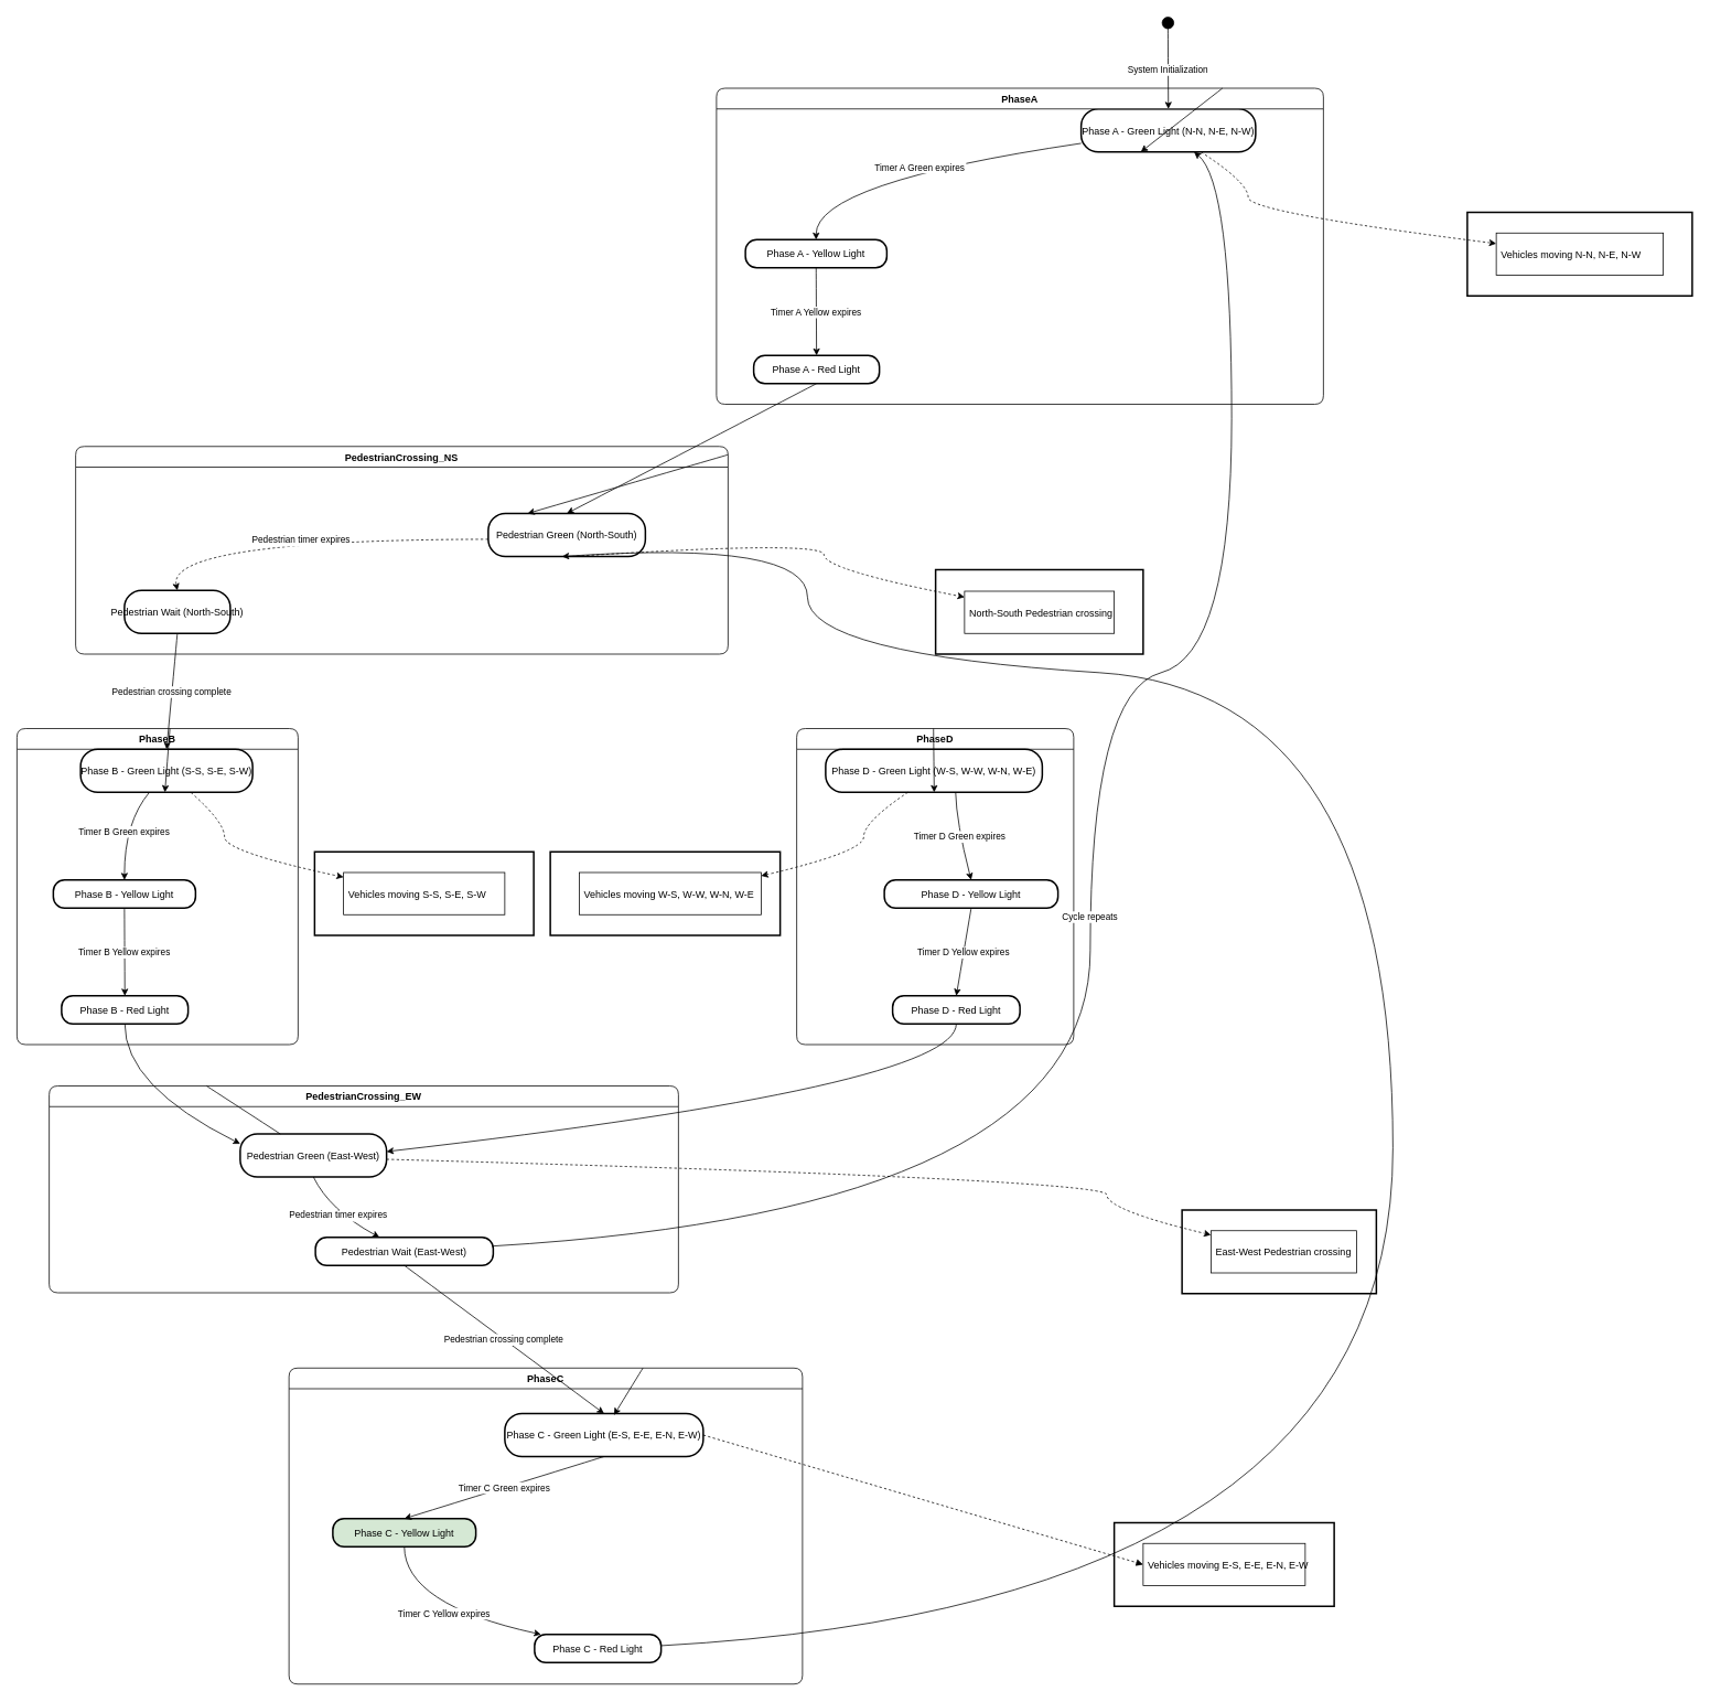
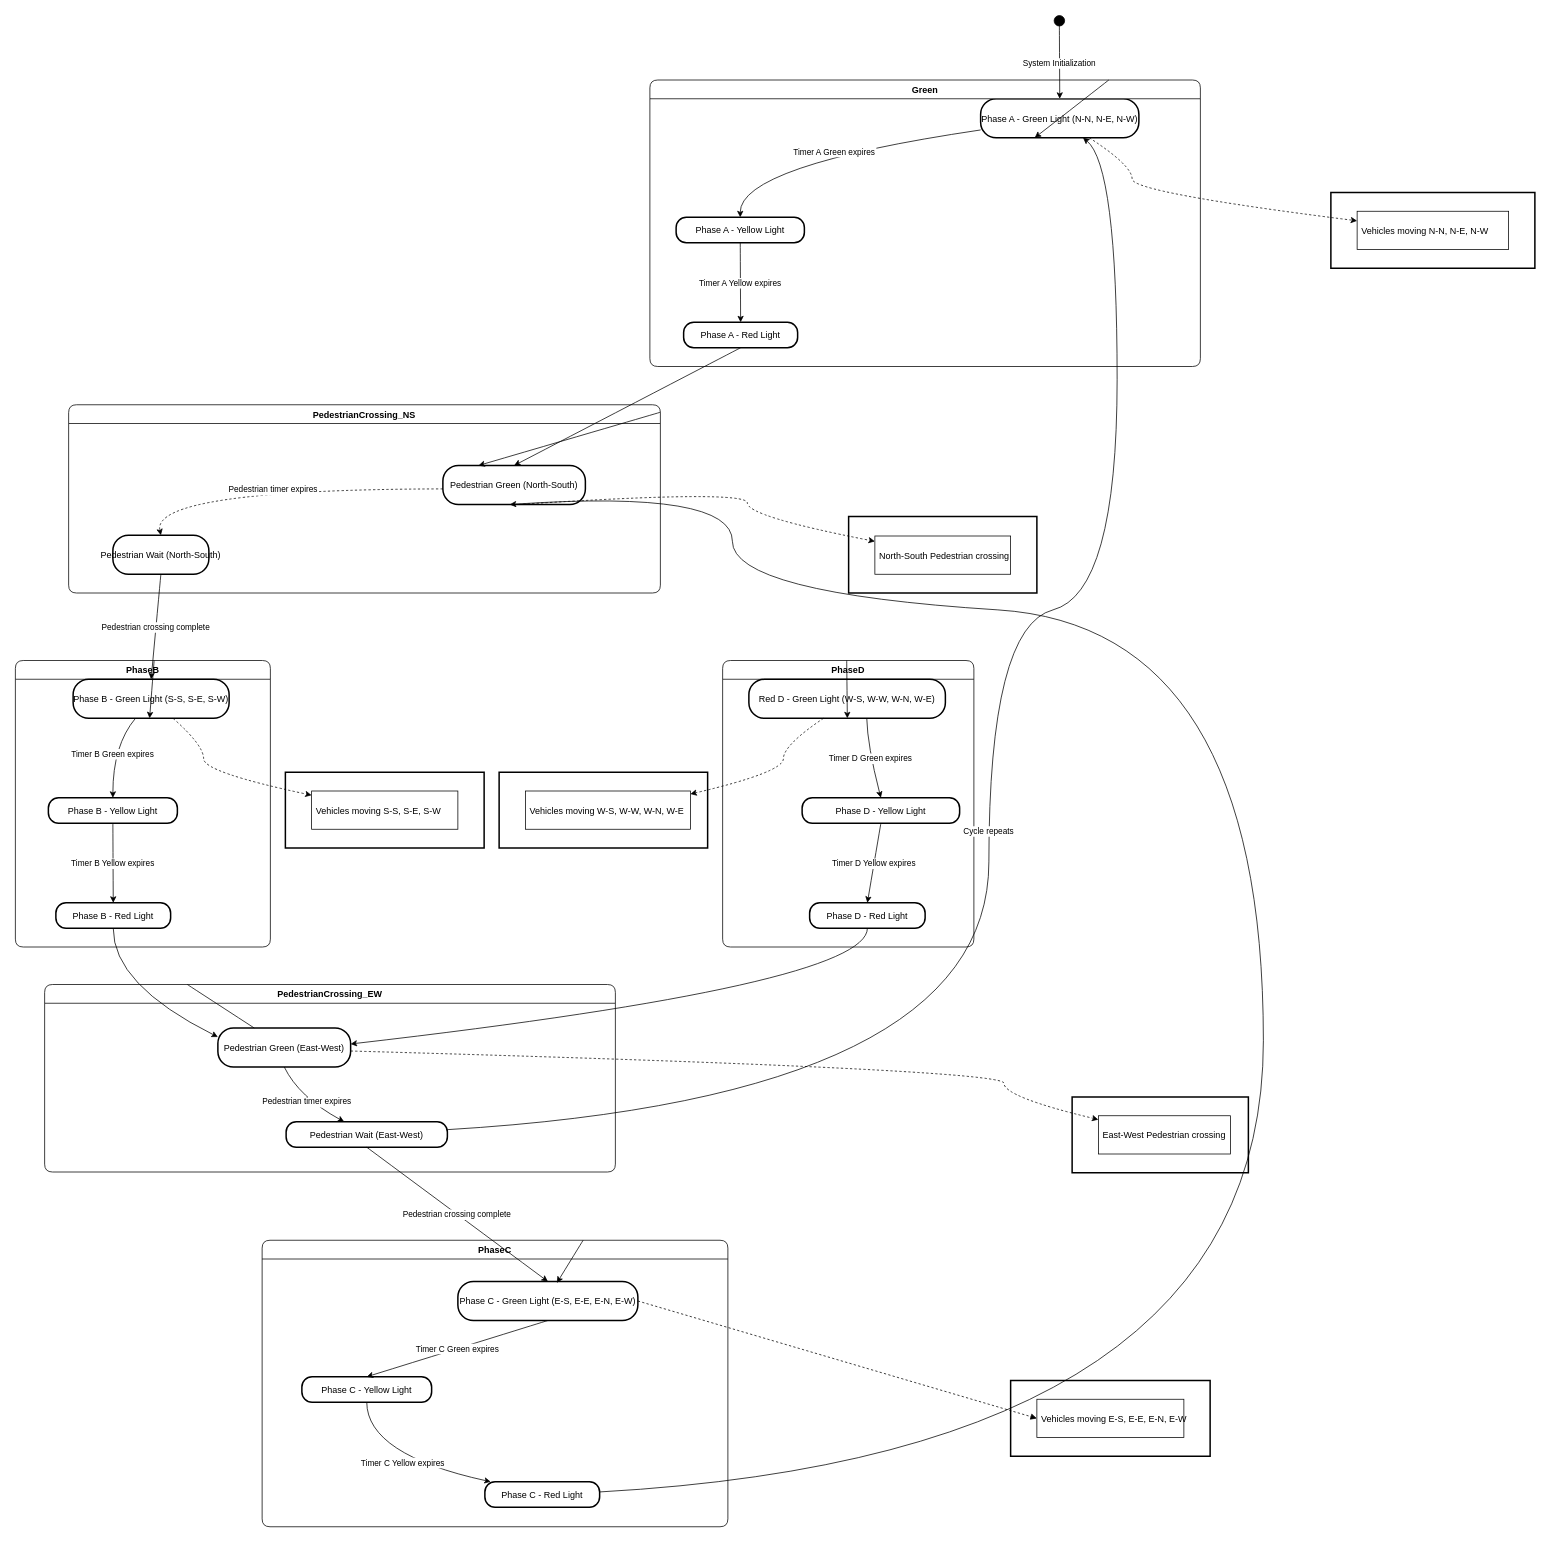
- <mxCell id="4" value="PhaseA" style="swimlane;fontStyle=1;align=center;verticalAlign=middle;startSize=25;container=0;collapsible=0;rounded=1;arcSize=14;dropTarget=0;" vertex="1" parent="1"><mxGeometry x="866" y="106" width="734" height="382" as="geometry" /></mxCell>
+ <mxCell id="4" value="Green" style="swimlane;fontStyle=1;align=center;verticalAlign=middle;startSize=25;container=0;collapsible=0;rounded=1;arcSize=14;dropTarget=0;" vertex="1" parent="1"><mxGeometry x="866" y="106" width="734" height="382" as="geometry" /></mxCell>
- <mxCell id="16" value="Phase D - Green Light (W-S, W-W, W-N, W-E)" style="rounded=1;arcSize=40;strokeWidth=2" vertex="1" parent="1"><mxGeometry x="998" y="905" width="262" height="52" as="geometry" /></mxCell>
+ <mxCell id="16" value="Red D - Green Light (W-S, W-W, W-N, W-E)" style="rounded=1;arcSize=40;strokeWidth=2" vertex="1" parent="1"><mxGeometry x="998" y="905" width="262" height="52" as="geometry" /></mxCell>
- <mxCell id="13" value="Phase C - Yellow Light" style="rounded=1;arcSize=40;strokeWidth=2;fillColor=#d5e8d4;" vertex="1" parent="1"><mxGeometry x="402" y="1835" width="173" height="34" as="geometry" /></mxCell>
+ <mxCell id="13" value="Phase C - Yellow Light" style="rounded=1;arcSize=40;strokeWidth=2" vertex="1" parent="1"><mxGeometry x="402" y="1835" width="173" height="34" as="geometry" /></mxCell>
